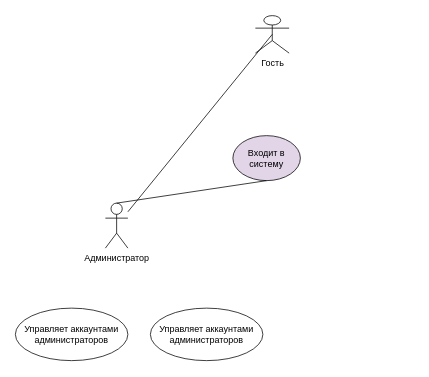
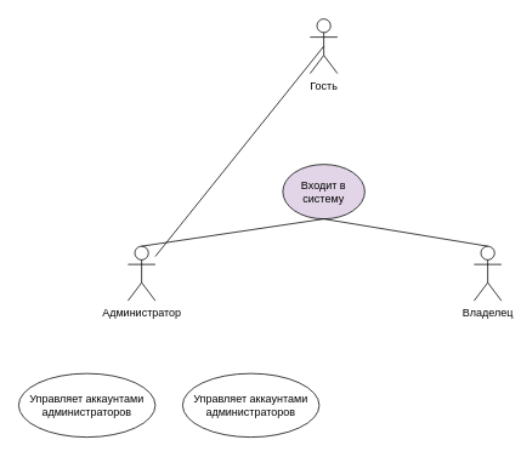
- <mxCell id="5" value="Гость" style="shape=umlActor;verticalLabelPosition=bottom;verticalAlign=top;html=1;outlineConnect=0;" vertex="1" parent="1"><mxGeometry x="340" y="20" width="45" height="50" as="geometry" /></mxCell>
+ <mxCell id="5" value="Гость" style="shape=umlActor;verticalLabelPosition=bottom;verticalAlign=top;html=1;outlineConnect=0;" vertex="1" parent="1"><mxGeometry x="340" y="20" width="30" height="60" as="geometry" /></mxCell>
+ <mxCell id="8" value="" style="endArrow=none;html=1;rounded=0;entryX=0.5;entryY=0;entryDx=0;entryDy=0;exitX=0.5;exitY=1;exitDx=0;exitDy=0;entryPerimeter=0;" edge="1" parent="1" source="4" target="3"><mxGeometry width="50" height="50" relative="1" as="geometry"><mxPoint x="365" y="250" as="sourcePoint" /><mxPoint x="165" y="280" as="targetPoint" /></mxGeometry></mxCell>
+ <mxCell id="3" value="Владелец" style="shape=umlActor;verticalLabelPosition=bottom;verticalAlign=top;html=1;outlineConnect=0;" vertex="1" parent="1"><mxGeometry x="520" y="270" width="30" height="60" as="geometry" /></mxCell>
